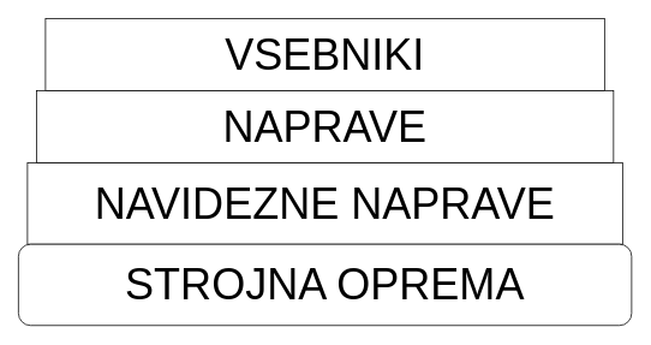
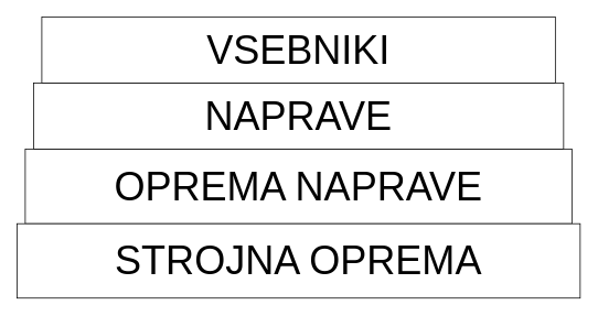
- <mxCell id="4" value="&lt;font style=&quot;font-size: 48px;&quot;&gt;NAVIDEZNE NAPRAVE&lt;/font&gt;" style="rounded=0;whiteSpace=wrap;html=1;" parent="1" vertex="1"><mxGeometry x="30" y="180" width="660" height="90" as="geometry" /></mxCell>
+ <mxCell id="4" value="&lt;font style=&quot;font-size: 48px;&quot;&gt;OPREMA NAPRAVE&lt;/font&gt;" style="rounded=0;whiteSpace=wrap;html=1;" parent="1" vertex="1"><mxGeometry x="30" y="180" width="660" height="90" as="geometry" /></mxCell>
- <mxCell id="5" value="&lt;font style=&quot;font-size: 48px;&quot;&gt;STROJNA OPREMA&lt;/font&gt;" style="whiteSpace=wrap;html=1;rounded=1;" parent="1" vertex="1"><mxGeometry x="20" y="270" width="680" height="90" as="geometry" /></mxCell>
+ <mxCell id="5" value="&lt;font style=&quot;font-size: 48px;&quot;&gt;STROJNA OPREMA&lt;/font&gt;" style="rounded=0;whiteSpace=wrap;html=1;" parent="1" vertex="1"><mxGeometry x="20" y="270" width="680" height="90" as="geometry" /></mxCell>
